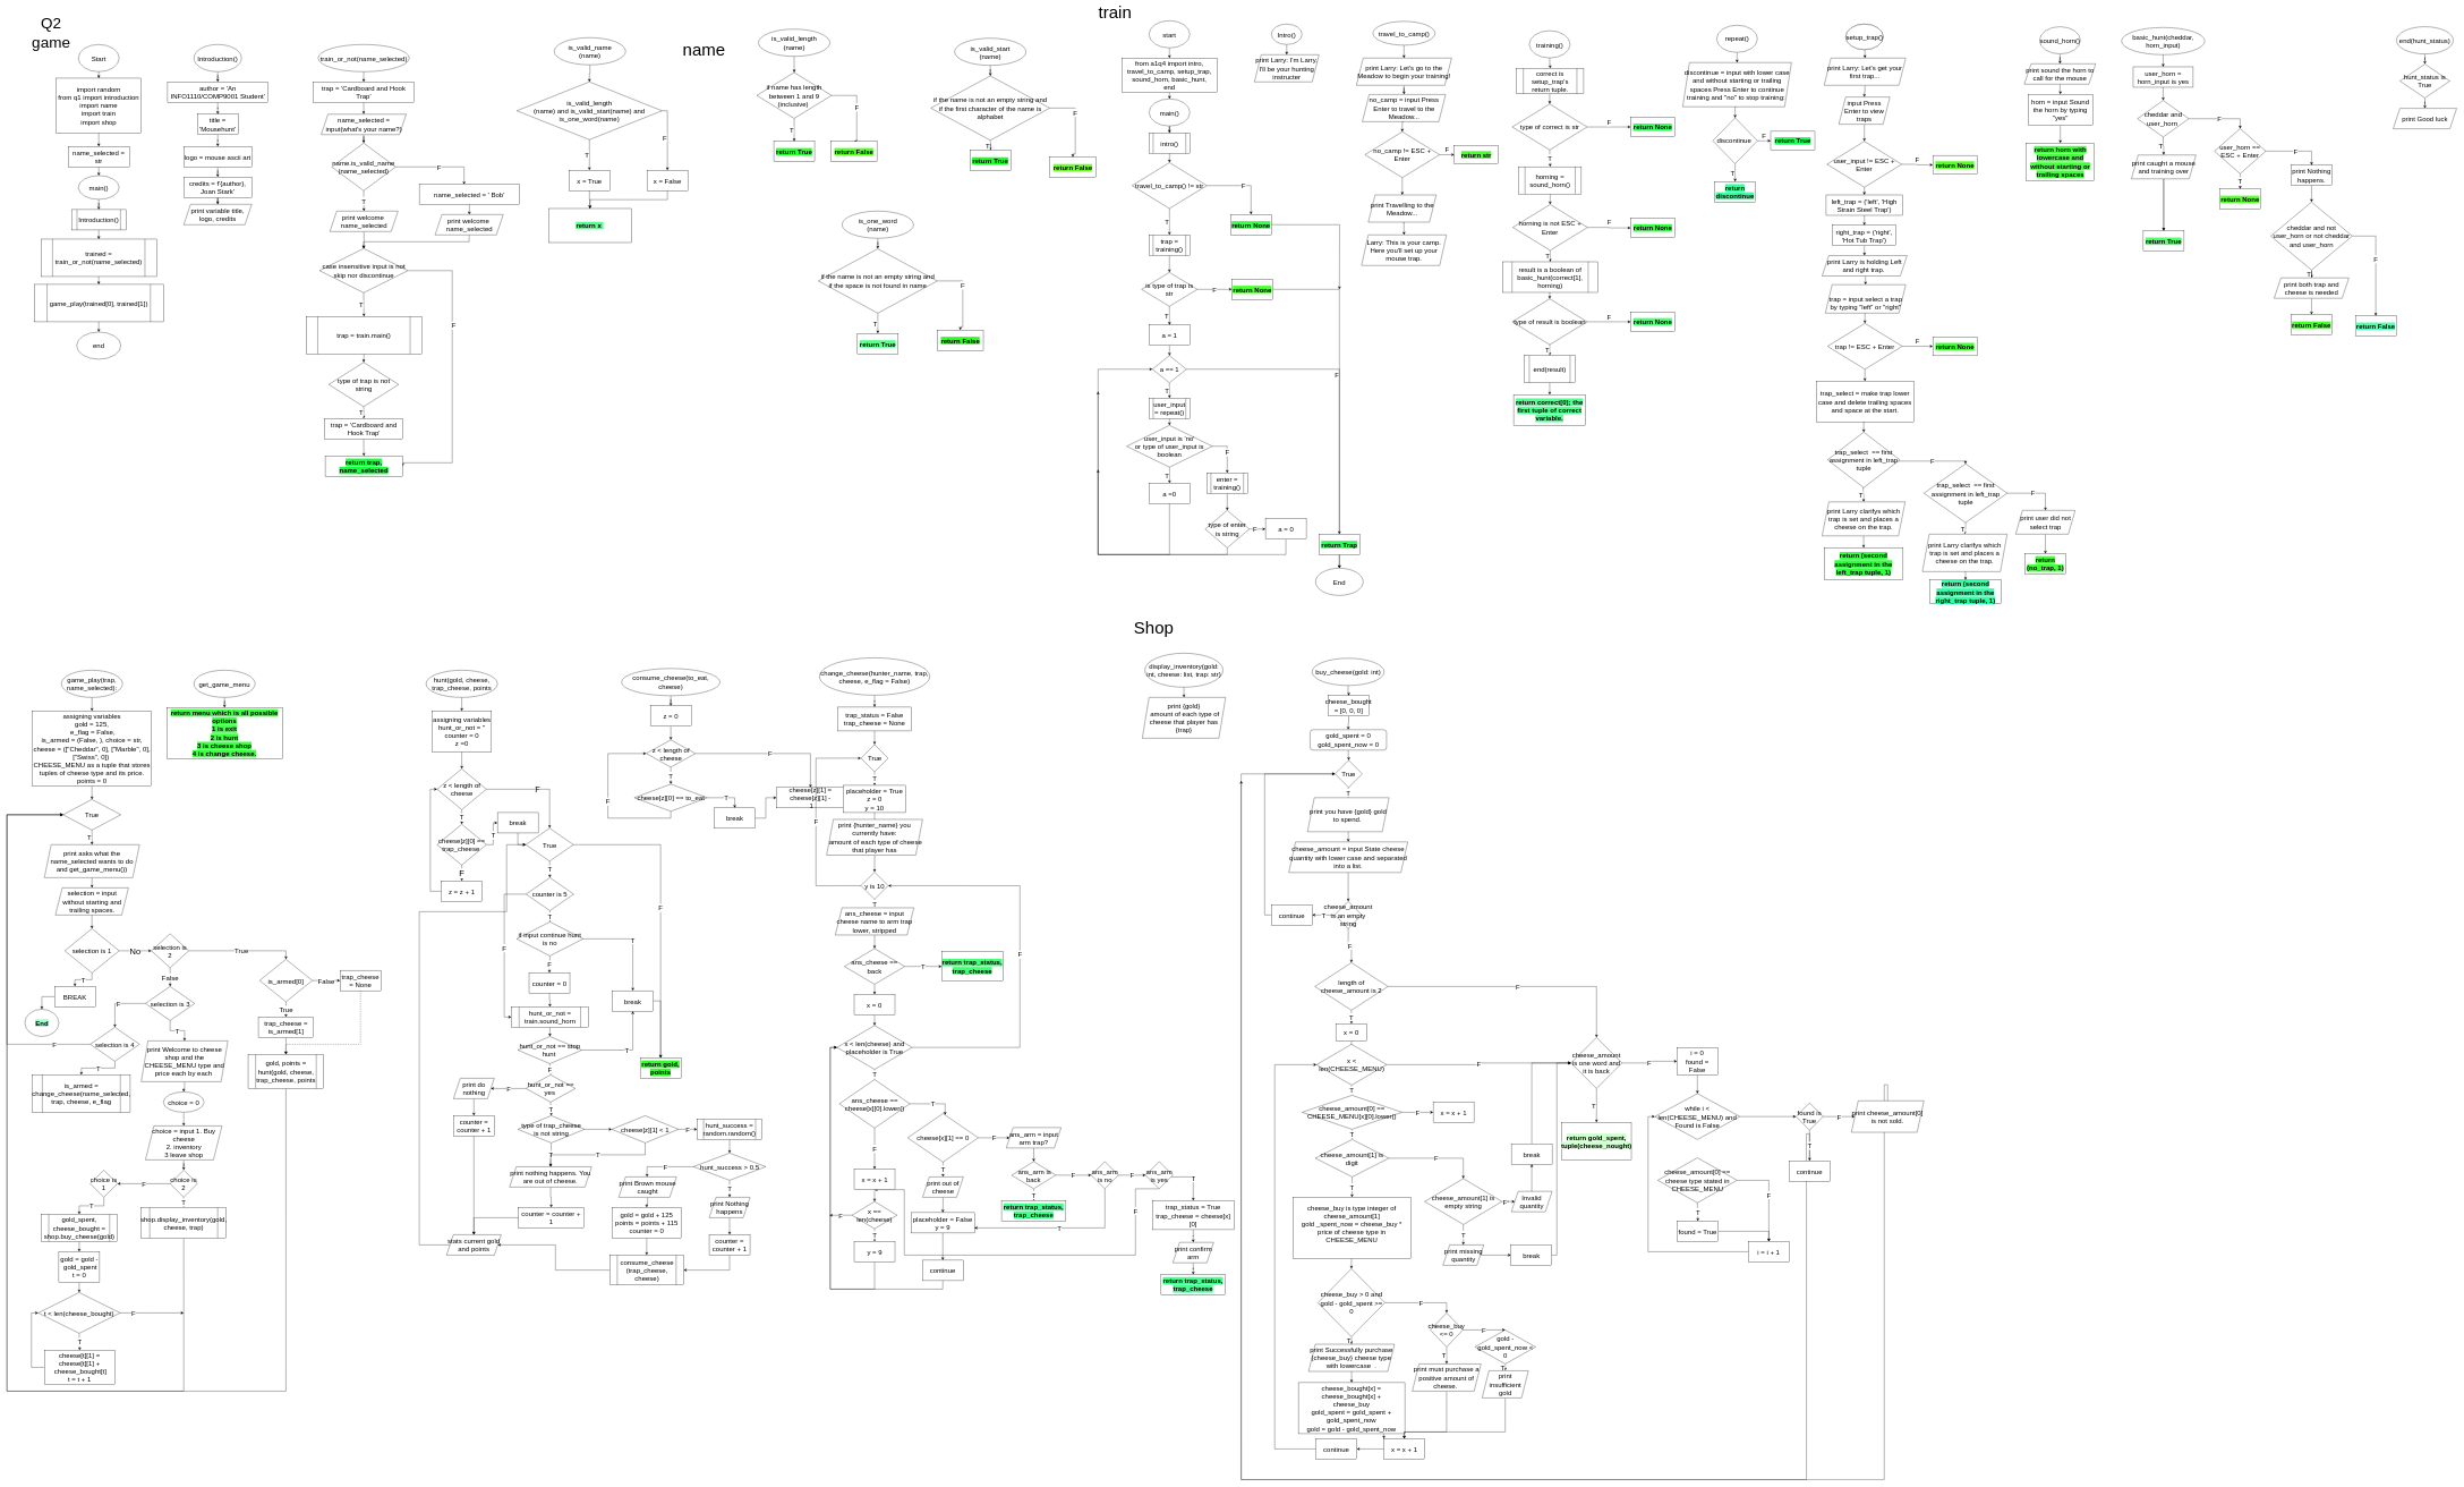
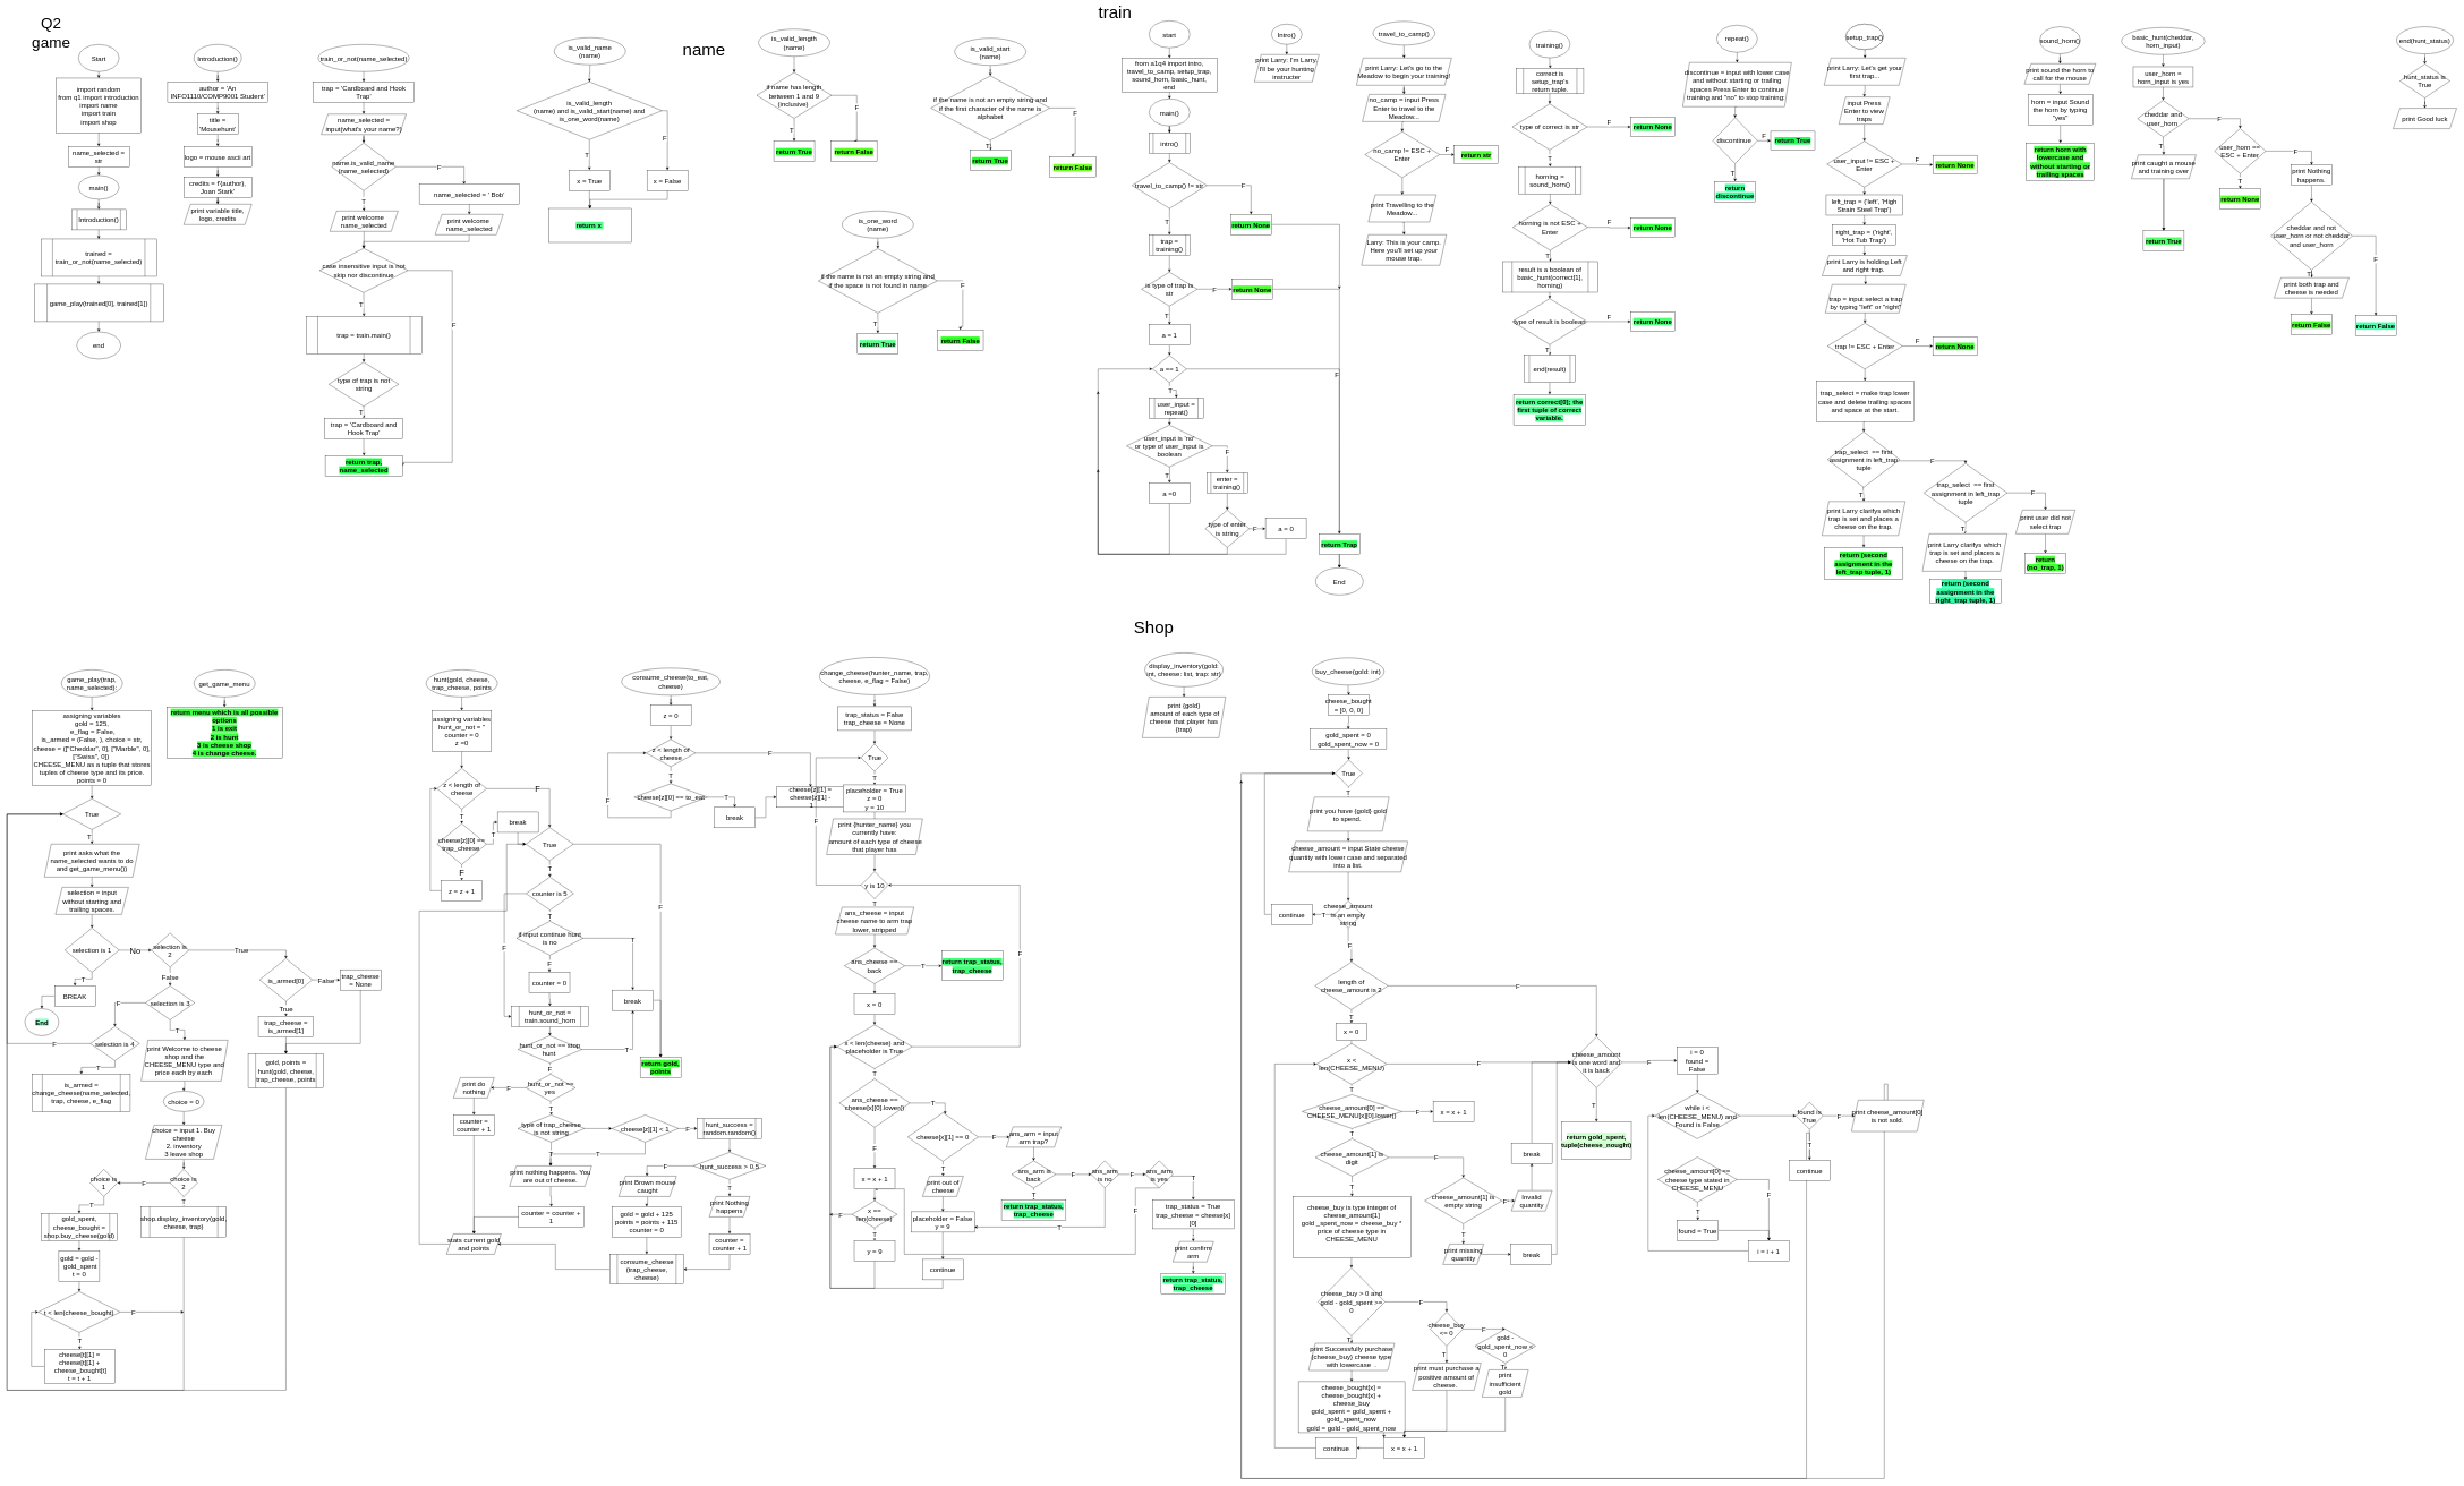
- <mxCell id="247" value="user_input = repeat()" style="shape=process;whiteSpace=wrap;html=1;backgroundOutline=1;fontSize=20;" vertex="1" parent="1"><mxGeometry x="3380.11" y="1169.86" width="120" height="60" as="geometry" /></mxCell>
+ <mxCell id="247" value="user_input = repeat()" style="shape=process;whiteSpace=wrap;html=1;backgroundOutline=1;fontSize=20;" vertex="1" parent="1"><mxGeometry x="3380.11" y="1169.86" width="160" height="60" as="geometry" /></mxCell>
- <mxCell id="119" value="&lt;font style=&quot;font-size: 20px;&quot;&gt;gold_spent = 0&lt;br&gt;gold_spent_now = 0&lt;br&gt;&lt;/font&gt;" style="whiteSpace=wrap;html=1;fontSize=20;rounded=1;" vertex="1" parent="1"><mxGeometry x="3853.66" y="2144.9" width="225" height="60" as="geometry" /></mxCell>
+ <mxCell id="119" value="&lt;font style=&quot;font-size: 20px;&quot;&gt;gold_spent = 0&lt;br&gt;gold_spent_now = 0&lt;br&gt;&lt;/font&gt;" style="whiteSpace=wrap;html=1;fontSize=20;" vertex="1" parent="1"><mxGeometry x="3853.66" y="2144.9" width="225" height="60" as="geometry" /></mxCell>
- <mxCell id="319" style="edgeStyle=orthogonalEdgeStyle;rounded=0;orthogonalLoop=1;jettySize=auto;html=1;exitX=0.5;exitY=1;exitDx=0;exitDy=0;entryX=0.5;entryY=0;entryDx=0;entryDy=0;dashed=1;" edge="1" parent="1" source="320" target="323"><mxGeometry relative="1" as="geometry"><Array as="points"><mxPoint x="1060.25" y="3070" /><mxPoint x="841.25" y="3070" /></Array></mxGeometry></mxCell>
+ <mxCell id="319" style="edgeStyle=orthogonalEdgeStyle;rounded=0;orthogonalLoop=1;jettySize=auto;html=1;exitX=0.5;exitY=1;exitDx=0;exitDy=0;entryX=0.5;entryY=0;entryDx=0;entryDy=0;" edge="1" parent="1" source="320" target="323"><mxGeometry relative="1" as="geometry"><Array as="points"><mxPoint x="1060.25" y="3070" /><mxPoint x="841.25" y="3070" /></Array></mxGeometry></mxCell>
